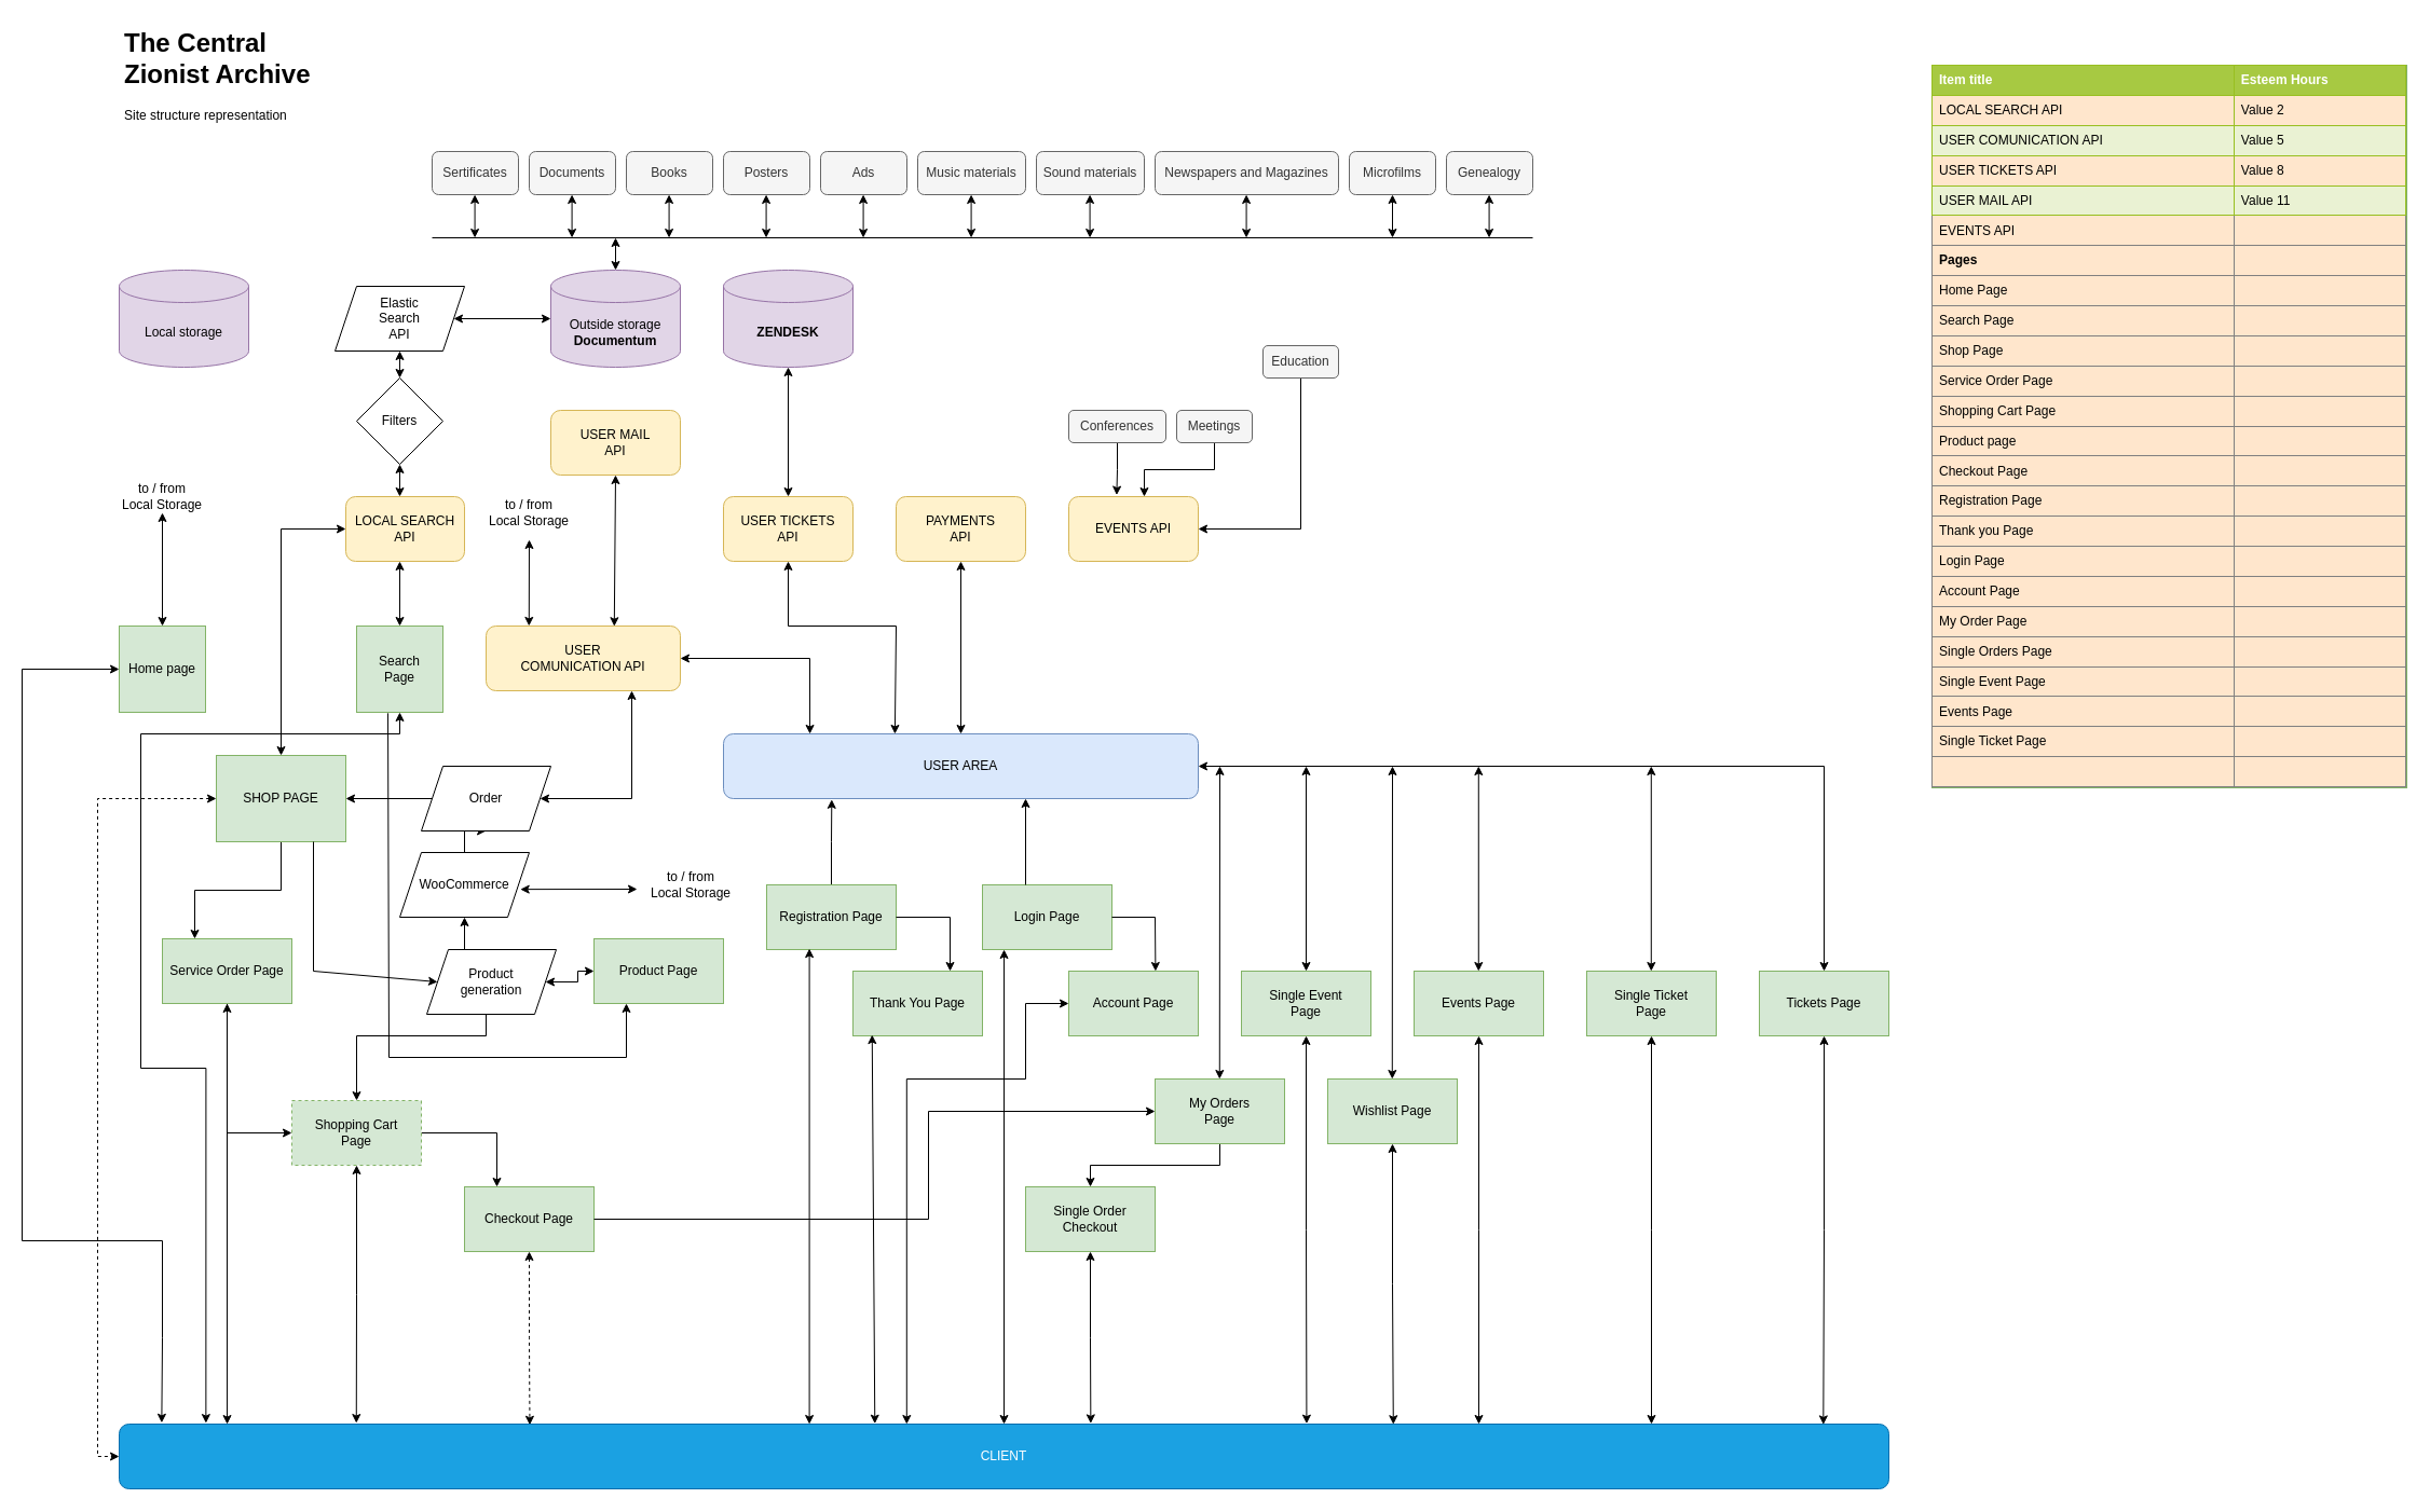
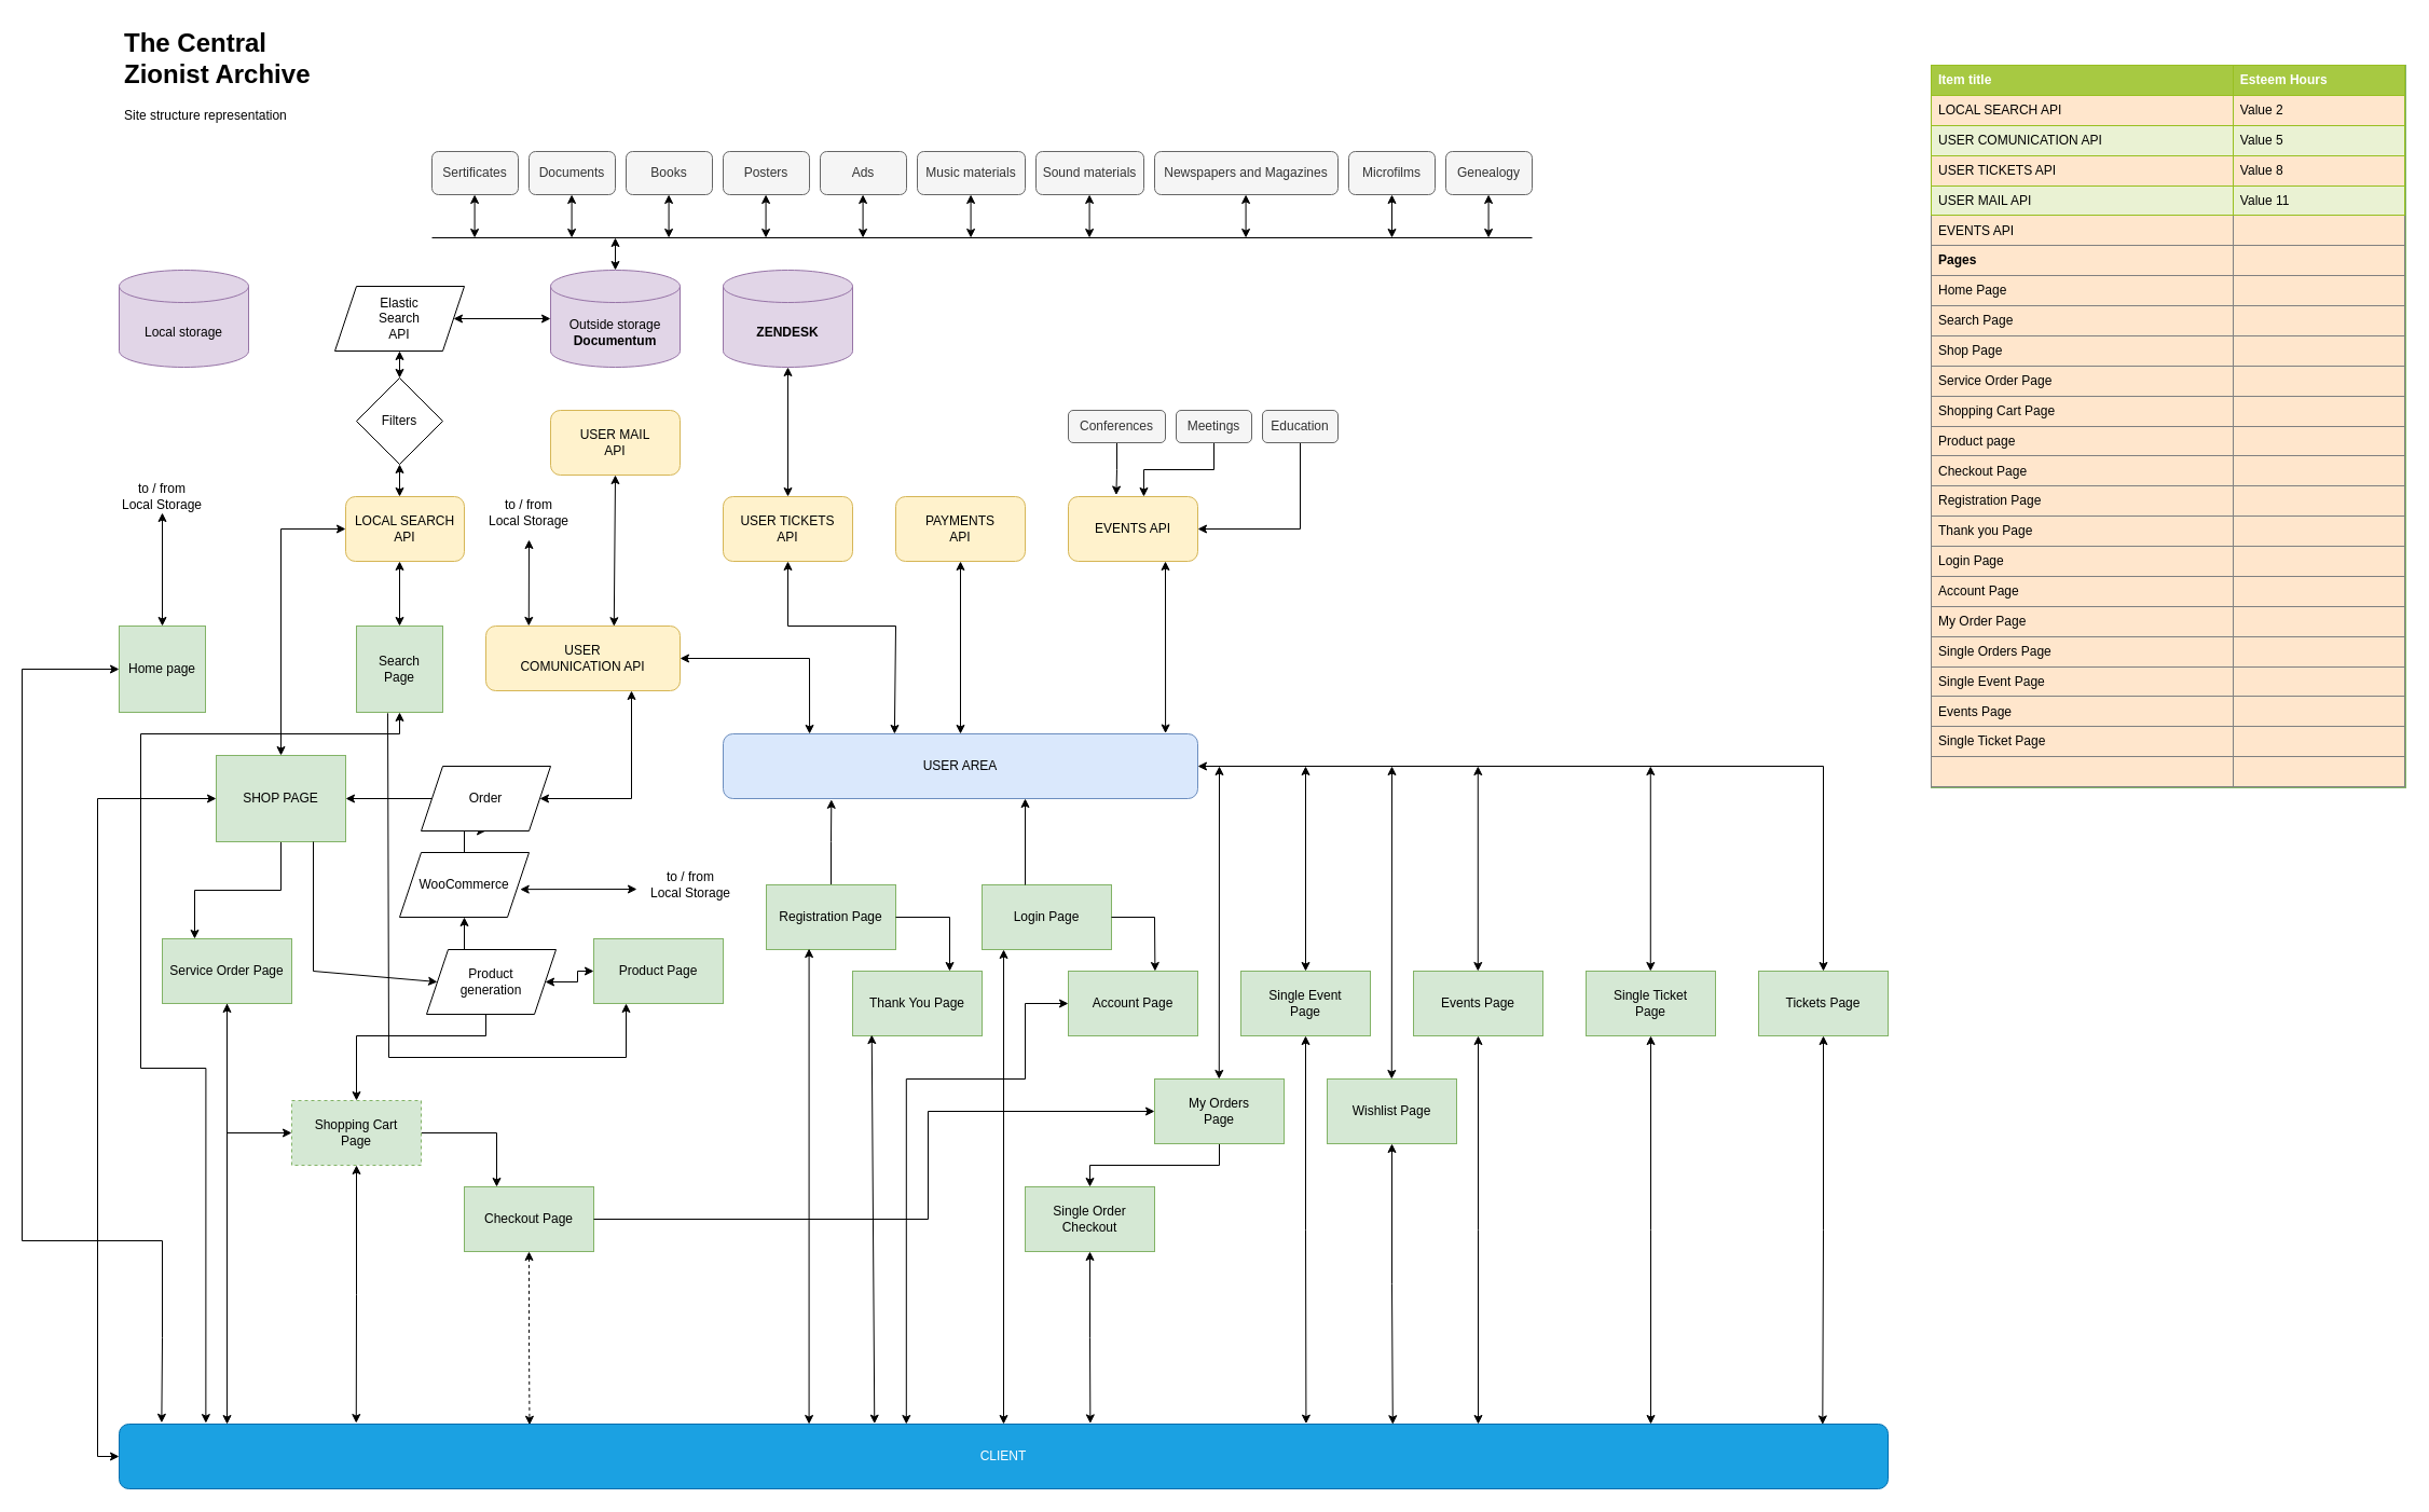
- <mxCell id="50" value="Education" style="rounded=1;whiteSpace=wrap;html=1;fillColor=#f5f5f5;fontColor=#333333;strokeColor=#666666;" parent="1" vertex="1"><mxGeometry x="1170" y="320" width="70" height="30" as="geometry" /></mxCell>
+ <mxCell id="50" value="Education" style="rounded=1;whiteSpace=wrap;html=1;fillColor=#f5f5f5;fontColor=#333333;strokeColor=#666666;" parent="1" vertex="1"><mxGeometry x="1170" y="380" width="70" height="30" as="geometry" /></mxCell>
+ <mxCell id="75" value="" style="endArrow=classic;startArrow=classic;html=1;rounded=0;exitX=0.932;exitY=-0.008;exitDx=0;exitDy=0;exitPerimeter=0;entryX=0.75;entryY=1;entryDx=0;entryDy=0;" parent="1" source="40" target="42" edge="1"><mxGeometry width="50" height="50" relative="1" as="geometry"><mxPoint x="1040" y="530" as="sourcePoint" /><mxPoint x="1090" y="480" as="targetPoint" /></mxGeometry></mxCell>
- <mxCell id="52" style="edgeStyle=orthogonalEdgeStyle;rounded=0;orthogonalLoop=1;jettySize=auto;html=1;entryX=0;entryY=0.5;entryDx=0;entryDy=0;startArrow=classic;dashed=1;" parent="1" source="53" target="111" edge="1"><mxGeometry relative="1" as="geometry"><Array as="points"><mxPoint x="90" y="740" /><mxPoint x="90" y="1350" /></Array></mxGeometry></mxCell>
+ <mxCell id="52" style="edgeStyle=orthogonalEdgeStyle;rounded=0;orthogonalLoop=1;jettySize=auto;html=1;entryX=0;entryY=0.5;entryDx=0;entryDy=0;startArrow=classic;" parent="1" source="53" target="111" edge="1"><mxGeometry relative="1" as="geometry"><Array as="points"><mxPoint x="90" y="740" /><mxPoint x="90" y="1350" /></Array></mxGeometry></mxCell>
